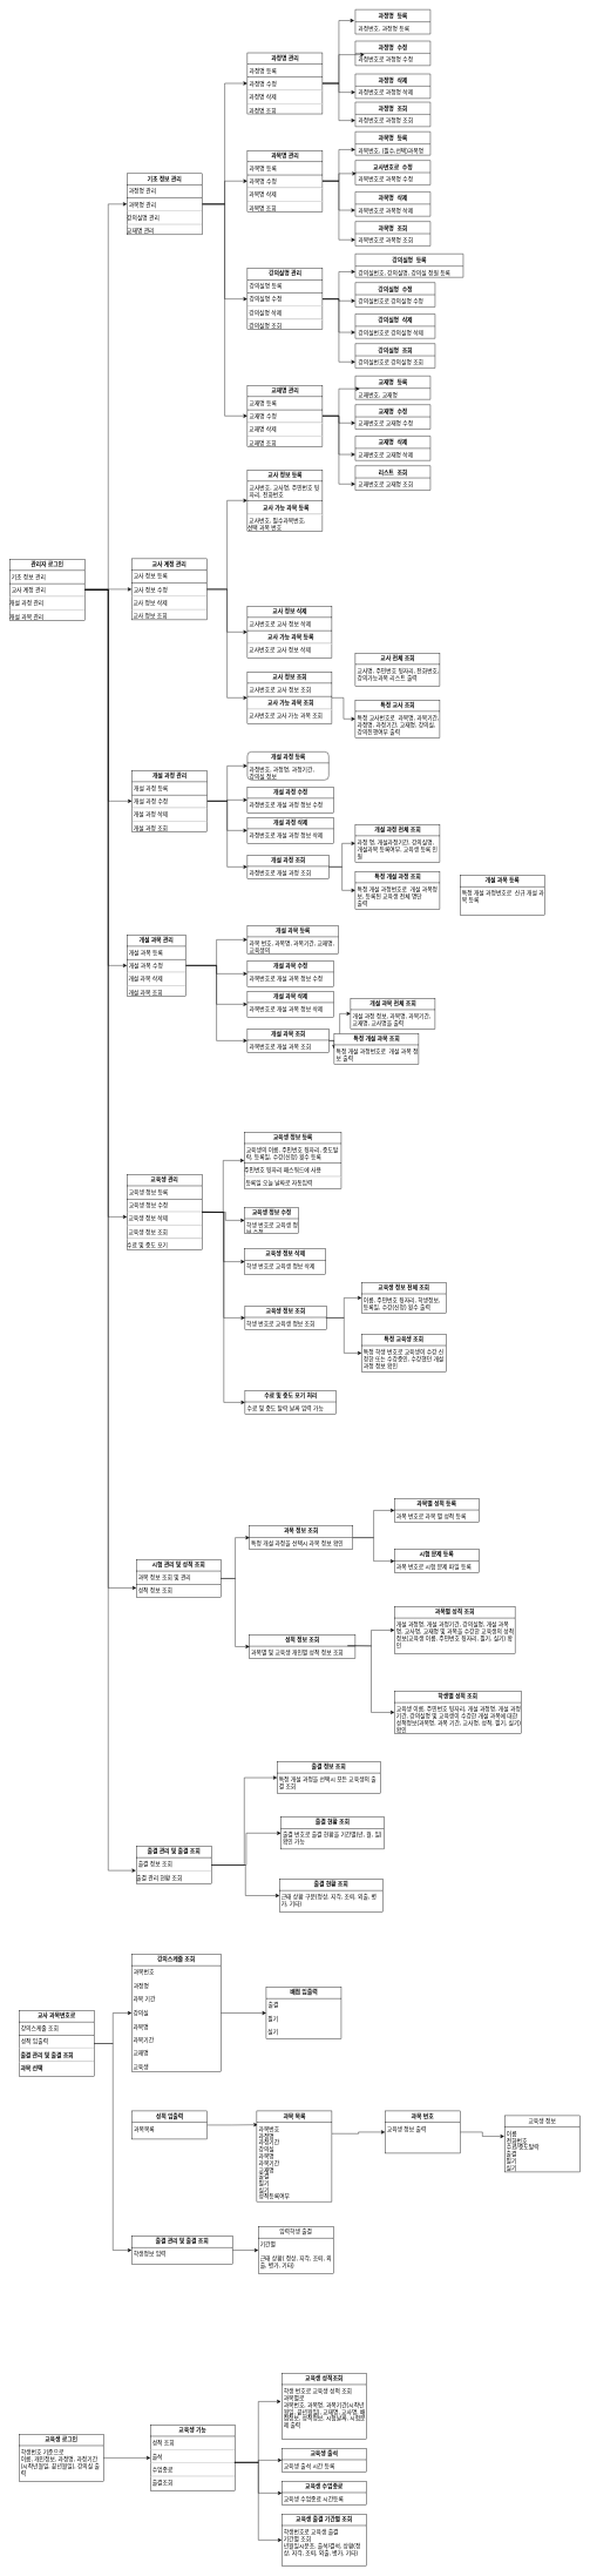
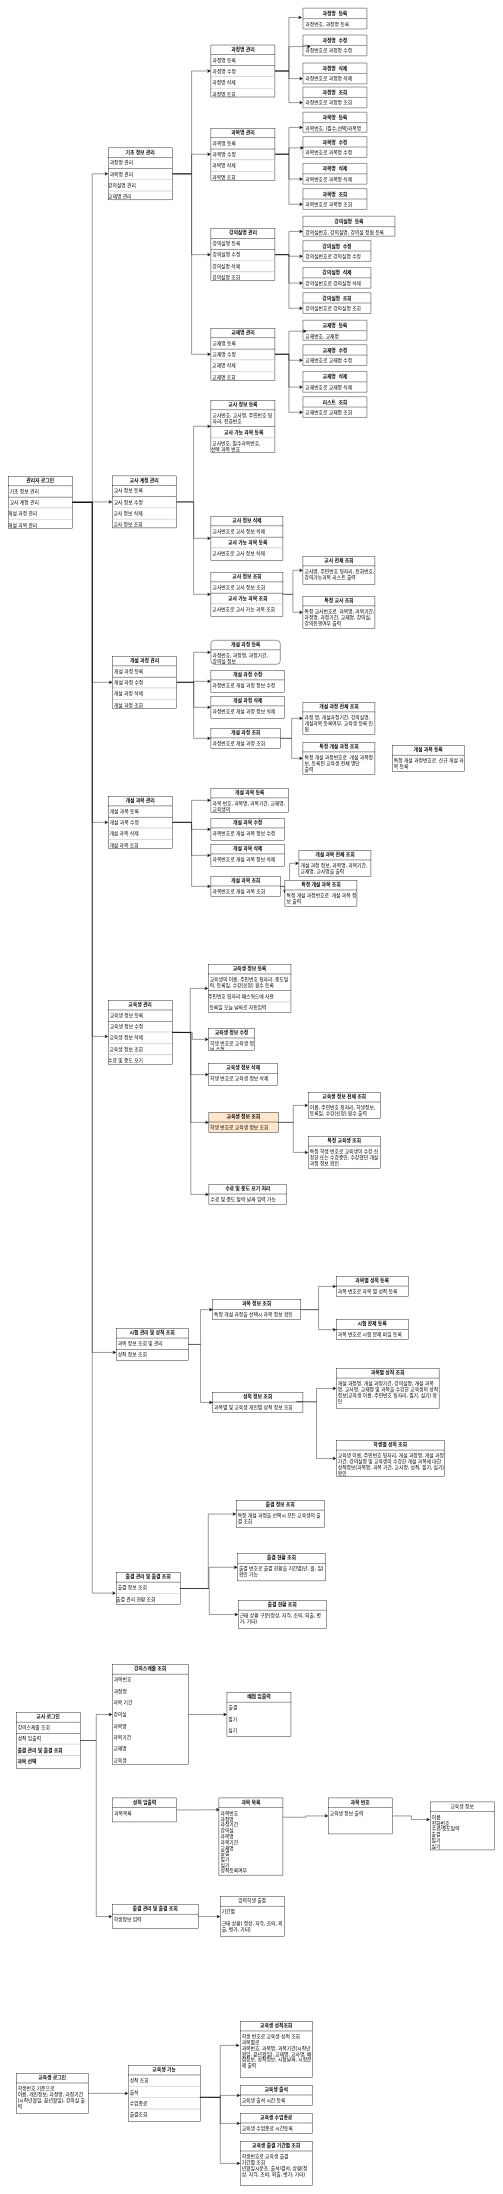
- <mxCell id="52" value="교사번호로&amp;nbsp; 수정" style="swimlane;fontStyle=1;align=center;verticalAlign=top;childLayout=stackLayout;horizontal=1;startSize=26;horizontalStack=0;resizeParent=1;resizeParentMax=0;resizeLast=0;collapsible=1;marginBottom=0;whiteSpace=wrap;html=1;" vertex="1" parent="1"><mxGeometry x="756.5" y="341" width="160" height="52" as="geometry" /></mxCell>
+ <mxCell id="52" value="과목명&amp;nbsp; 수정" style="swimlane;fontStyle=1;align=center;verticalAlign=top;childLayout=stackLayout;horizontal=1;startSize=26;horizontalStack=0;resizeParent=1;resizeParentMax=0;resizeLast=0;collapsible=1;marginBottom=0;whiteSpace=wrap;html=1;" vertex="1" parent="1"><mxGeometry x="756.5" y="341" width="160" height="52" as="geometry" /></mxCell>
+ <mxCell id="76" style="edgeStyle=orthogonalEdgeStyle;rounded=0;orthogonalLoop=1;jettySize=auto;html=1;exitX=1;exitY=0.5;exitDx=0;exitDy=0;entryX=0;entryY=0.5;entryDx=0;entryDy=0;" edge="1" parent="1" source="78" target="79"><mxGeometry relative="1" as="geometry" /></mxCell>
- <mxCell id="97" value="&lt;p style=&quot;margin:0px;margin-top:4px;text-align:center;&quot;&gt;&lt;b&gt;개설 과목 등록&lt;/b&gt;&lt;/p&gt;&lt;hr size=&quot;1&quot; style=&quot;border-style:solid;&quot;&gt;&lt;p style=&quot;margin:0px;margin-left:4px;&quot;&gt;특정 개설 과정번호로&amp;nbsp; 신규&amp;nbsp;&lt;span style=&quot;background-color: transparent;&quot;&gt;개설 과목 등록&lt;/span&gt;&lt;br&gt;&lt;/p&gt;" style="verticalAlign=top;align=left;overflow=fill;html=1;whiteSpace=wrap;" vertex="1" parent="1"><mxGeometry x="980" y="1862.5" width="180" height="85" as="geometry" /></mxCell>
+ <mxCell id="97" value="&lt;p style=&quot;margin:0px;margin-top:4px;text-align:center;&quot;&gt;&lt;b&gt;개설 과목 등록&lt;/b&gt;&lt;/p&gt;&lt;hr size=&quot;1&quot; style=&quot;border-style:solid;&quot;&gt;&lt;p style=&quot;margin:0px;margin-left:4px;&quot;&gt;특정 개설 과정번호로&amp;nbsp; 신규&amp;nbsp;&lt;span style=&quot;background-color: transparent;&quot;&gt;개설 과목 등록&lt;/span&gt;&lt;br&gt;&lt;/p&gt;" style="verticalAlign=top;align=left;overflow=fill;html=1;whiteSpace=wrap;" vertex="1" parent="1"><mxGeometry x="980" y="1862.5" width="180" height="65" as="geometry" /></mxCell>
- <mxCell id="25" value="&lt;p style=&quot;margin:0px;margin-top:4px;text-align:center;&quot;&gt;&lt;b&gt;개설 과목 관리&lt;/b&gt;&lt;/p&gt;&lt;hr size=&quot;1&quot; style=&quot;border-style:solid;&quot;&gt;&lt;p style=&quot;margin:0px;margin-left:4px;&quot;&gt;개설 과목 등록&lt;/p&gt;&lt;hr size=&quot;1&quot; style=&quot;border-style:solid;&quot;&gt;&lt;p style=&quot;margin: 0px 0px 0px 4px;&quot;&gt;개설 과목 수정&lt;/p&gt;&lt;hr&gt;&amp;nbsp;개설 과목 삭제&lt;br&gt;&lt;div&gt;&lt;hr&gt;&amp;nbsp;개설 과목 조회&lt;/div&gt;&lt;div&gt;&lt;hr&gt;&lt;br&gt;&lt;/div&gt;" style="verticalAlign=top;align=left;overflow=fill;html=1;whiteSpace=wrap;" vertex="1" parent="1"><mxGeometry x="270" y="1990" width="125" height="130" as="geometry" /></mxCell>
+ <mxCell id="25" value="&lt;p style=&quot;margin:0px;margin-top:4px;text-align:center;&quot;&gt;&lt;b&gt;개설 과목 관리&lt;/b&gt;&lt;/p&gt;&lt;hr size=&quot;1&quot; style=&quot;border-style:solid;&quot;&gt;&lt;p style=&quot;margin:0px;margin-left:4px;&quot;&gt;개설 과목 등록&lt;/p&gt;&lt;hr size=&quot;1&quot; style=&quot;border-style:solid;&quot;&gt;&lt;p style=&quot;margin: 0px 0px 0px 4px;&quot;&gt;개설 과목 수정&lt;/p&gt;&lt;hr&gt;&amp;nbsp;개설 과목 삭제&lt;br&gt;&lt;div&gt;&lt;hr&gt;&amp;nbsp;개설 과목 조회&lt;/div&gt;&lt;div&gt;&lt;hr&gt;&lt;br&gt;&lt;/div&gt;" style="verticalAlign=top;align=left;overflow=fill;html=1;whiteSpace=wrap;" vertex="1" parent="1"><mxGeometry x="270" y="1990" width="160" height="130" as="geometry" /></mxCell>
- <mxCell id="106" value="&lt;p style=&quot;margin:0px;margin-top:4px;text-align:center;&quot;&gt;&lt;b&gt;교육생 정보 조회&lt;/b&gt;&lt;/p&gt;&lt;hr size=&quot;1&quot; style=&quot;border-style:solid;&quot;&gt;&lt;p style=&quot;margin:0px;margin-left:4px;&quot;&gt;학생 번호로 교육생 정보 조회&lt;/p&gt;" style="verticalAlign=top;align=left;overflow=fill;html=1;whiteSpace=wrap;" vertex="1" parent="1"><mxGeometry x="521.44" y="2780" width="173.5" height="50" as="geometry" /></mxCell>
+ <mxCell id="106" value="&lt;p style=&quot;margin:0px;margin-top:4px;text-align:center;&quot;&gt;&lt;b&gt;교육생 정보 조회&lt;/b&gt;&lt;/p&gt;&lt;hr size=&quot;1&quot; style=&quot;border-style:solid;&quot;&gt;&lt;p style=&quot;margin:0px;margin-left:4px;&quot;&gt;학생 번호로 교육생 정보 조회&lt;/p&gt;" style="verticalAlign=top;align=left;overflow=fill;html=1;whiteSpace=wrap;fillColor=#ffe6cc;" vertex="1" parent="1"><mxGeometry x="521.44" y="2780" width="173.5" height="50" as="geometry" /></mxCell>
- <mxCell id="135" value="&lt;p style=&quot;margin:0px;margin-top:4px;text-align:center;&quot;&gt;&lt;b&gt;출결 현황 조회&lt;/b&gt;&lt;/p&gt;&lt;hr size=&quot;1&quot; style=&quot;border-style:solid;&quot;&gt;&lt;p style=&quot;margin:0px;margin-left:4px;&quot;&gt;출결 번호로 출결 현황을 기간별(년, 월, 일) 확인 가능&lt;/p&gt;" style="verticalAlign=top;align=left;overflow=fill;html=1;whiteSpace=wrap;" vertex="1" parent="1"><mxGeometry x="598.2" y="3868" width="220" height="68" as="geometry" /></mxCell>
+ <mxCell id="135" value="&lt;p style=&quot;margin:0px;margin-top:4px;text-align:center;&quot;&gt;&lt;b&gt;출결 현황 조회&lt;/b&gt;&lt;/p&gt;&lt;hr size=&quot;1&quot; style=&quot;border-style:solid;&quot;&gt;&lt;p style=&quot;margin:0px;margin-left:4px;&quot;&gt;출결 번호로 출결 현황을 기간별(년, 월, 일) 확인 가능&lt;/p&gt;" style="verticalAlign=top;align=left;overflow=fill;html=1;whiteSpace=wrap;" vertex="1" parent="1"><mxGeometry x="593.2" y="3883" width="220" height="68" as="geometry" /></mxCell>
- <mxCell id="142" value="&lt;p style=&quot;margin:0px;margin-top:4px;text-align:center;&quot;&gt;&lt;b&gt;교사 과목번호로&lt;/b&gt;&lt;/p&gt;&lt;hr size=&quot;1&quot; style=&quot;border-style:solid;&quot;&gt;&lt;p style=&quot;margin:0px;margin-left:4px;&quot;&gt;&lt;span style=&quot;text-align: center;&quot;&gt;강의스케줄 조회&lt;/span&gt;&lt;/p&gt;&lt;hr size=&quot;1&quot; style=&quot;border-style:solid;&quot;&gt;&lt;p style=&quot;margin: 0px 0px 0px 4px;&quot;&gt;성적 입출력&lt;/p&gt;&lt;hr&gt;&lt;b style=&quot;text-align: center;&quot;&gt;&amp;nbsp;출결 관리 및 출결 조회&lt;/b&gt;&lt;br&gt;&lt;div&gt;&lt;hr&gt;&lt;b style=&quot;text-align: center;&quot;&gt;&amp;nbsp;과목 선택&lt;/b&gt;&lt;/div&gt;&lt;div&gt;&lt;br&gt;&lt;/div&gt;" style="verticalAlign=top;align=left;overflow=fill;html=1;whiteSpace=wrap;" vertex="1" parent="1"><mxGeometry x="40" y="4280" width="160" height="140" as="geometry" /></mxCell>
+ <mxCell id="142" value="&lt;p style=&quot;margin:0px;margin-top:4px;text-align:center;&quot;&gt;&lt;b&gt;교사 로그인&lt;/b&gt;&lt;/p&gt;&lt;hr size=&quot;1&quot; style=&quot;border-style:solid;&quot;&gt;&lt;p style=&quot;margin:0px;margin-left:4px;&quot;&gt;&lt;span style=&quot;text-align: center;&quot;&gt;강의스케줄 조회&lt;/span&gt;&lt;/p&gt;&lt;hr size=&quot;1&quot; style=&quot;border-style:solid;&quot;&gt;&lt;p style=&quot;margin: 0px 0px 0px 4px;&quot;&gt;성적 입출력&lt;/p&gt;&lt;hr&gt;&lt;b style=&quot;text-align: center;&quot;&gt;&amp;nbsp;출결 관리 및 출결 조회&lt;/b&gt;&lt;br&gt;&lt;div&gt;&lt;hr&gt;&lt;b style=&quot;text-align: center;&quot;&gt;&amp;nbsp;과목 선택&lt;/b&gt;&lt;/div&gt;&lt;div&gt;&lt;br&gt;&lt;/div&gt;" style="verticalAlign=top;align=left;overflow=fill;html=1;whiteSpace=wrap;" vertex="1" parent="1"><mxGeometry x="40" y="4280" width="160" height="140" as="geometry" /></mxCell>
